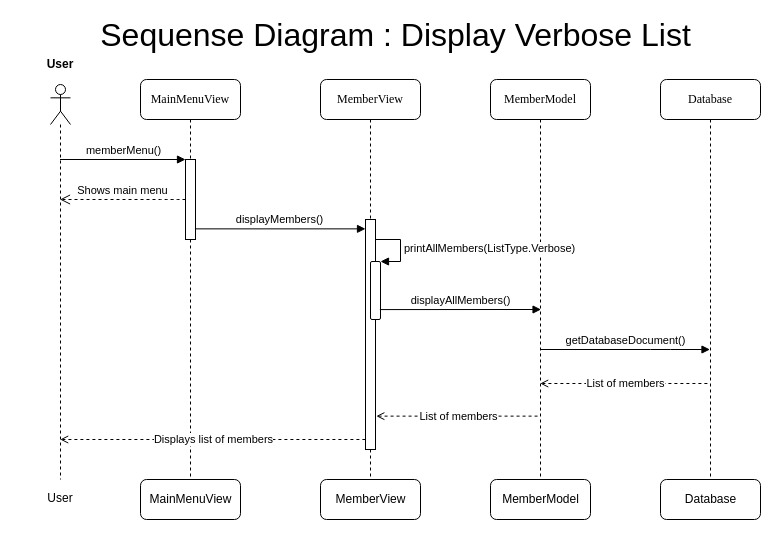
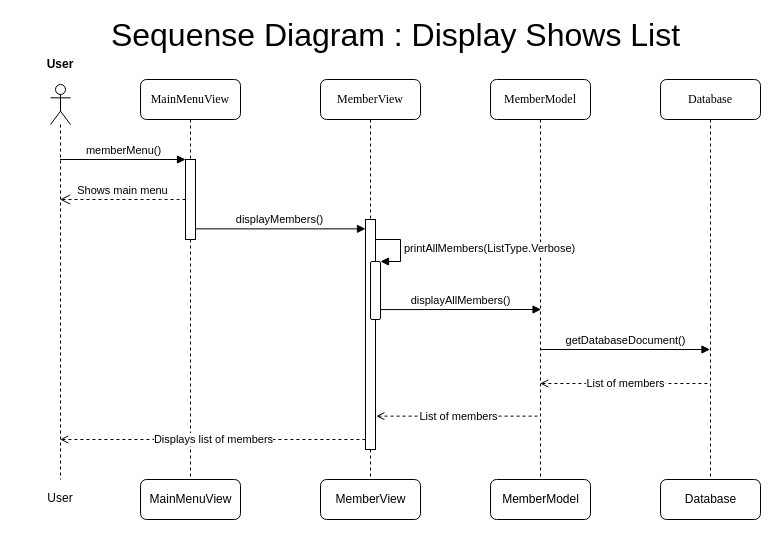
- <mxCell id="8" value="&lt;font style=&quot;font-size: 32px&quot;&gt;Sequense Diagram : Display Verbose List&lt;/font&gt;" style="text;html=1;align=center;verticalAlign=middle;resizable=0;points=[];autosize=1;" parent="1" vertex="1"><mxGeometry x="90" y="20" width="610" height="30" as="geometry" /></mxCell>
+ <mxCell id="8" value="&lt;font style=&quot;font-size: 32px&quot;&gt;Sequense Diagram : Display Shows List&lt;/font&gt;" style="text;html=1;align=center;verticalAlign=middle;resizable=0;points=[];autosize=1;" parent="1" vertex="1"><mxGeometry x="90" y="20" width="610" height="30" as="geometry" /></mxCell>
